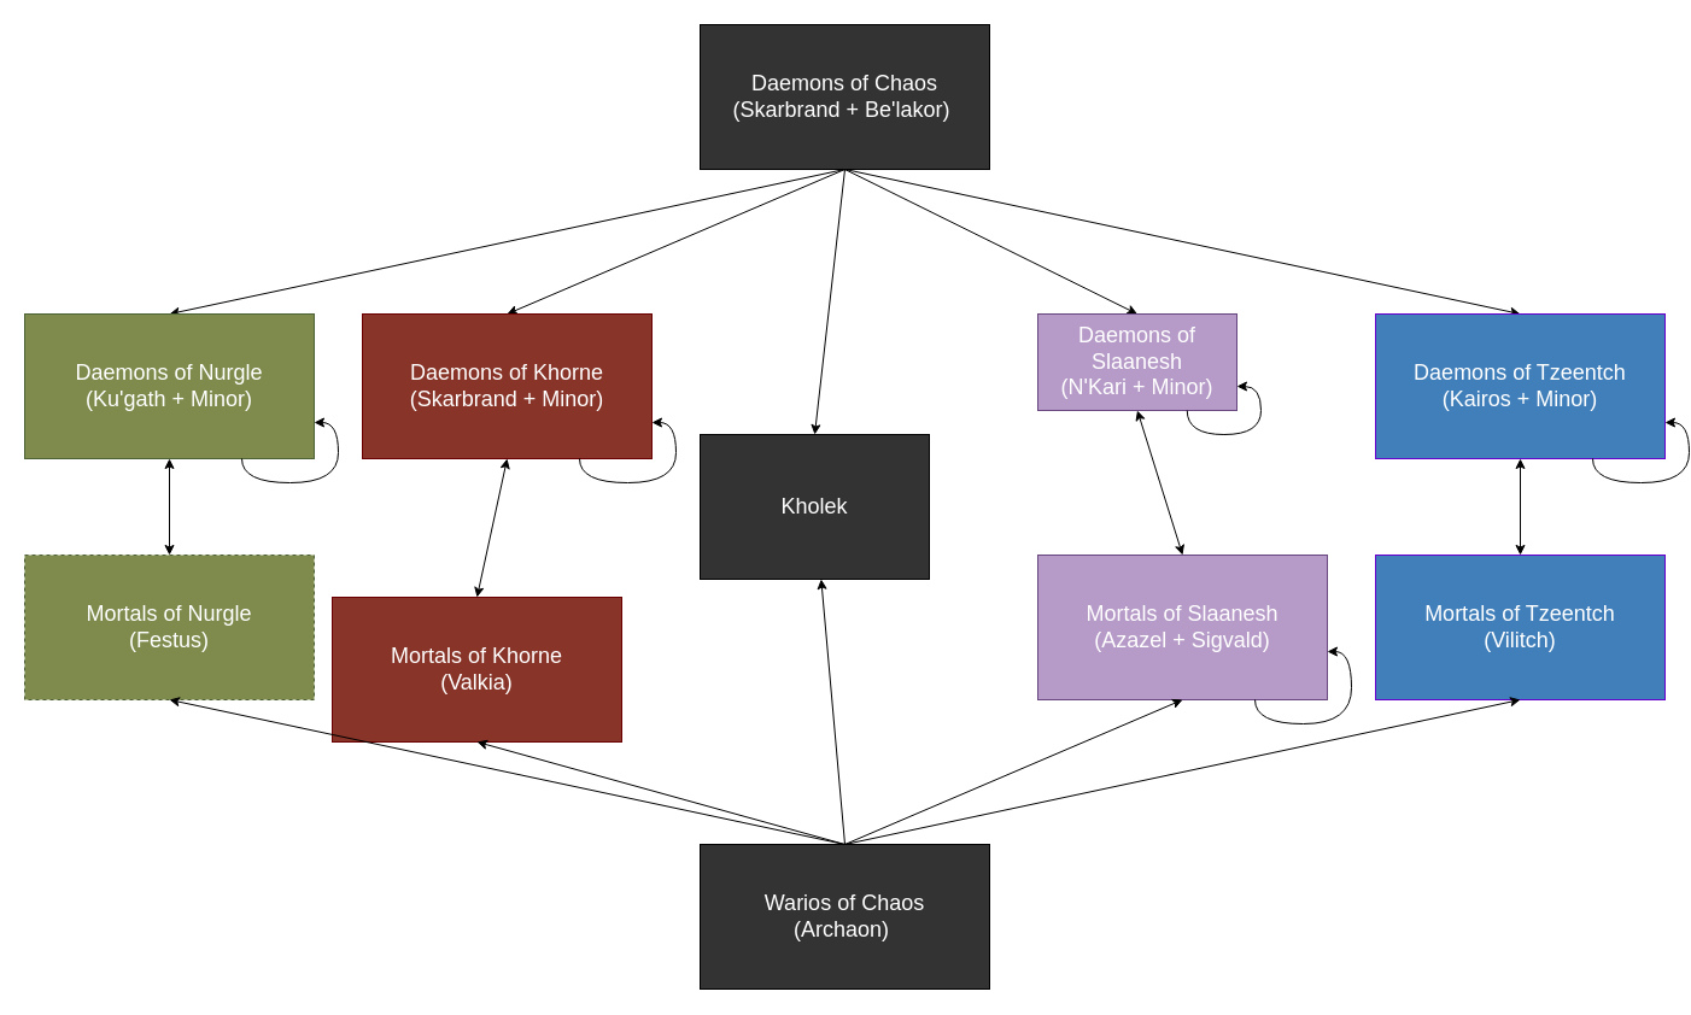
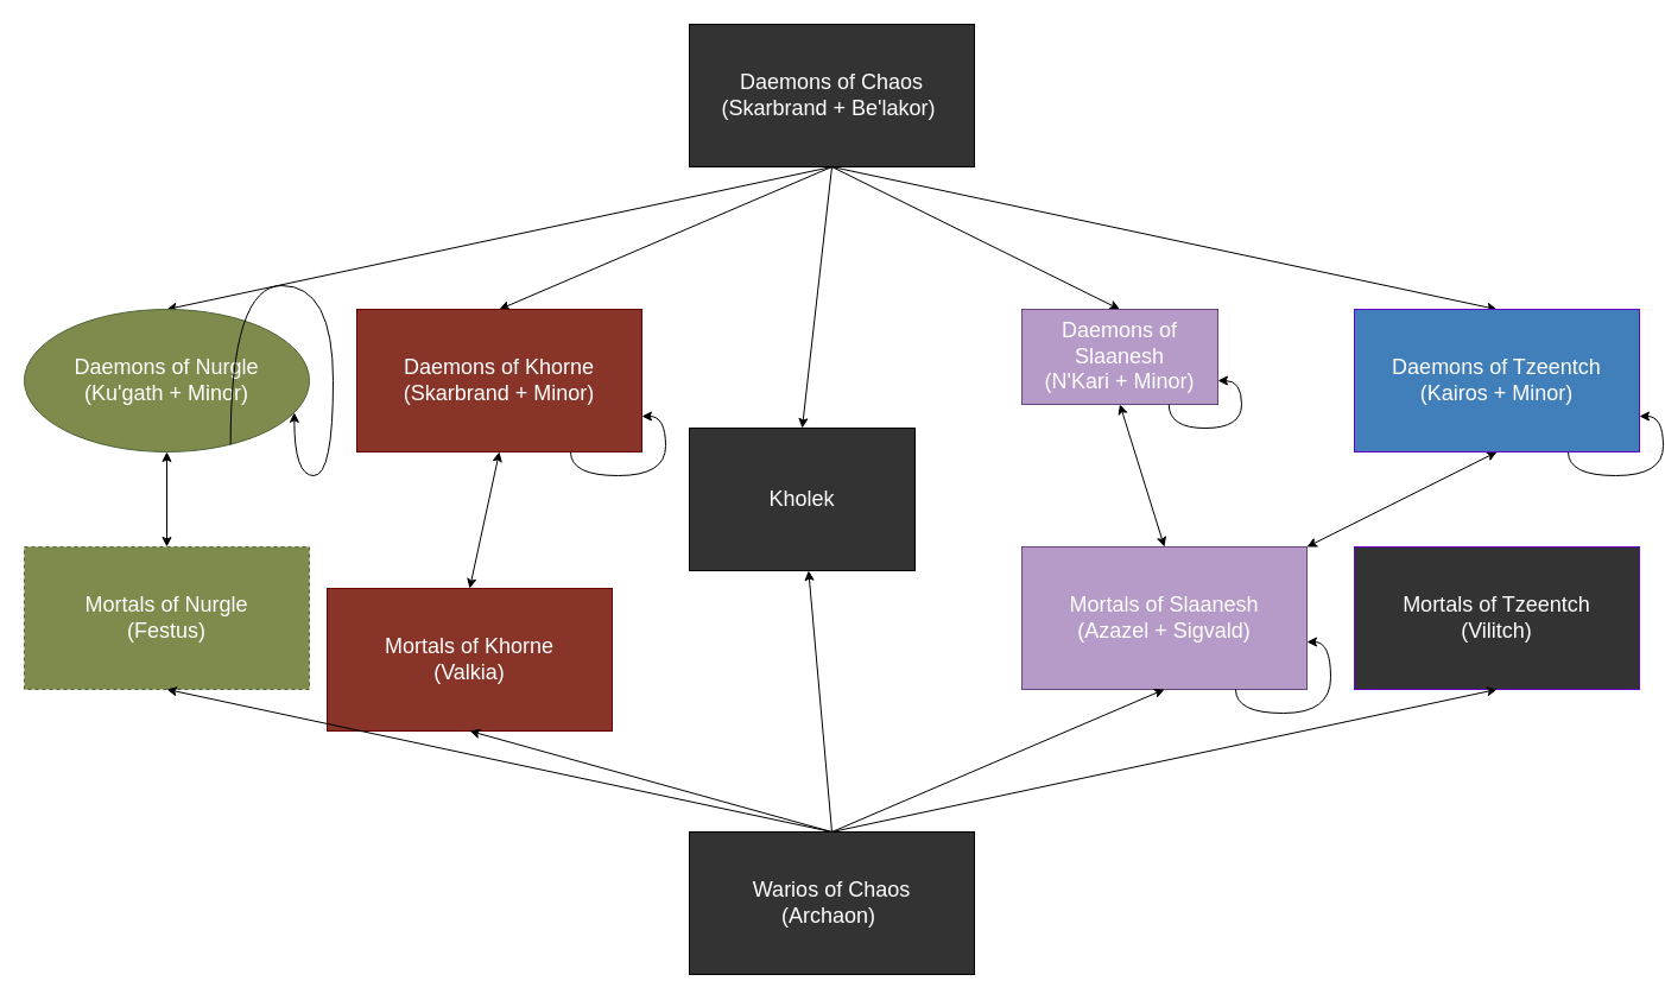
- <mxCell id="9" value="&lt;font color=&quot;#ffffff&quot; style=&quot;&quot;&gt;&lt;span style=&quot;font-size: 18px;&quot;&gt;Daemons of Nurgle&lt;/span&gt;&lt;br&gt;&lt;span style=&quot;font-size: 18px;&quot;&gt;(Ku'gath + Minor&lt;/span&gt;&lt;span style=&quot;font-size: 18px;&quot;&gt;)&lt;/span&gt;&lt;br&gt;&lt;/font&gt;" style="rounded=0;whiteSpace=wrap;html=1;fillColor=#7E8B4D;strokeColor=#4D6335;" vertex="1" parent="1"><mxGeometry x="20" y="260" width="240" height="120" as="geometry" /></mxCell>
+ <mxCell id="9" value="&lt;font color=&quot;#ffffff&quot; style=&quot;&quot;&gt;&lt;span style=&quot;font-size: 18px;&quot;&gt;Daemons of Nurgle&lt;/span&gt;&lt;br&gt;&lt;span style=&quot;font-size: 18px;&quot;&gt;(Ku'gath + Minor&lt;/span&gt;&lt;span style=&quot;font-size: 18px;&quot;&gt;)&lt;/span&gt;&lt;br&gt;&lt;/font&gt;" style="ellipse;whiteSpace=wrap;html=1;fillColor=#7E8B4D;strokeColor=#4D6335;" vertex="1" parent="1"><mxGeometry x="20" y="260" width="240" height="120" as="geometry" /></mxCell>
- <mxCell id="14" style="edgeStyle=none;rounded=0;orthogonalLoop=1;jettySize=auto;html=1;exitX=0.5;exitY=1;exitDx=0;exitDy=0;entryX=0.5;entryY=0;entryDx=0;entryDy=0;fontSize=18;fontColor=#FFFFFF;startArrow=classic;startFill=1;" edge="1" parent="1" source="15" target="23"><mxGeometry relative="1" as="geometry" /></mxCell>
+ <mxCell id="14" style="edgeStyle=none;rounded=0;orthogonalLoop=1;jettySize=auto;html=1;exitX=0.5;exitY=1;exitDx=0;exitDy=0;fontSize=18;fontColor=#FFFFFF;startArrow=classic;startFill=1;" edge="1" parent="1" source="15" target="22"><mxGeometry relative="1" as="geometry" /></mxCell>
- <mxCell id="23" value="&lt;span style=&quot;color: rgb(255, 255, 255); font-size: 18px;&quot;&gt;Mortals&amp;nbsp;&lt;/span&gt;&lt;font color=&quot;#ffffff&quot; style=&quot;font-size: 18px;&quot;&gt;of Tzeentch&lt;br&gt;&lt;/font&gt;&lt;span style=&quot;color: rgb(255, 255, 255); font-size: 18px;&quot;&gt;(Vilitch&lt;/span&gt;&lt;span style=&quot;color: rgb(255, 255, 255); font-size: 18px;&quot;&gt;)&lt;/span&gt;&lt;font color=&quot;#ffffff&quot; style=&quot;font-size: 18px;&quot;&gt;&lt;br&gt;&lt;/font&gt;" style="rounded=0;whiteSpace=wrap;html=1;fillColor=#417FBA;strokeColor=#6600CC;" vertex="1" parent="1"><mxGeometry x="1140" y="460" width="240" height="120" as="geometry" /></mxCell>
+ <mxCell id="23" value="&lt;span style=&quot;color: rgb(255, 255, 255); font-size: 18px;&quot;&gt;Mortals&amp;nbsp;&lt;/span&gt;&lt;font color=&quot;#ffffff&quot; style=&quot;font-size: 18px;&quot;&gt;of Tzeentch&lt;br&gt;&lt;/font&gt;&lt;span style=&quot;color: rgb(255, 255, 255); font-size: 18px;&quot;&gt;(Vilitch&lt;/span&gt;&lt;span style=&quot;color: rgb(255, 255, 255); font-size: 18px;&quot;&gt;)&lt;/span&gt;&lt;font color=&quot;#ffffff&quot; style=&quot;font-size: 18px;&quot;&gt;&lt;br&gt;&lt;/font&gt;" style="rounded=0;whiteSpace=wrap;html=1;fillColor=#333333;strokeColor=#6600CC;" vertex="1" parent="1"><mxGeometry x="1140" y="460" width="240" height="120" as="geometry" /></mxCell>
